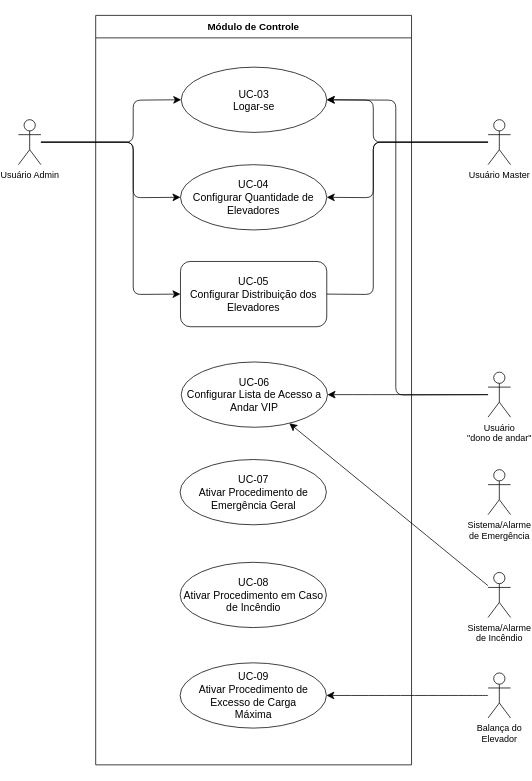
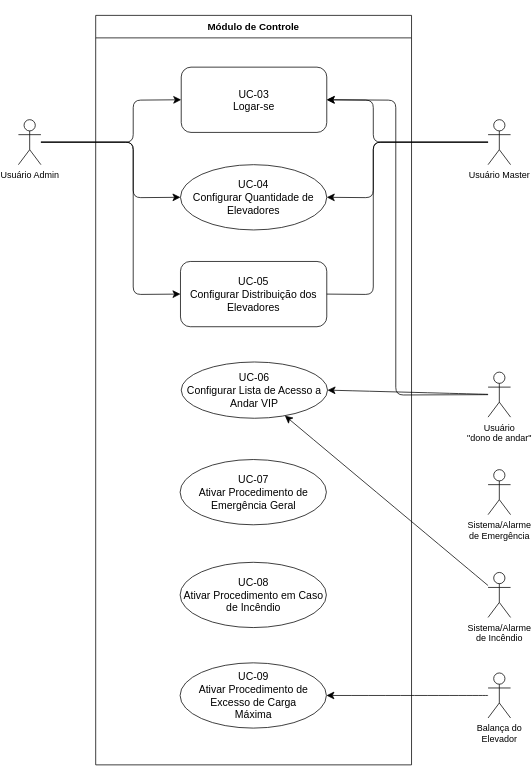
- <mxCell id="3" value="UC-03&lt;br style=&quot;font-size: 14px;&quot;&gt;Logar-se" style="ellipse;whiteSpace=wrap;html=1;fontSize=14;fontStyle=0" parent="2" vertex="1"><mxGeometry x="114" y="69" width="194" height="87" as="geometry" /></mxCell>
+ <mxCell id="3" value="UC-03&lt;br style=&quot;font-size: 14px;&quot;&gt;Logar-se" style="whiteSpace=wrap;html=1;fontSize=14;fontStyle=0;rounded=1;" parent="2" vertex="1"><mxGeometry x="114" y="69" width="194" height="87" as="geometry" /></mxCell>
- <mxCell id="5" value="UC-06&lt;div&gt;Configurar Lista de Acesso a Andar VIP&lt;/div&gt;" style="ellipse;whiteSpace=wrap;html=1;fontSize=14;fontStyle=0" parent="2" vertex="1"><mxGeometry x="114" y="462" width="195" height="87" as="geometry" /></mxCell>
+ <mxCell id="5" value="UC-06&lt;div&gt;Configurar Lista de Acesso a Andar VIP&lt;/div&gt;" style="ellipse;whiteSpace=wrap;html=1;fontSize=14;fontStyle=0" parent="2" vertex="1"><mxGeometry x="114" y="462" width="195" height="75" as="geometry" /></mxCell>
